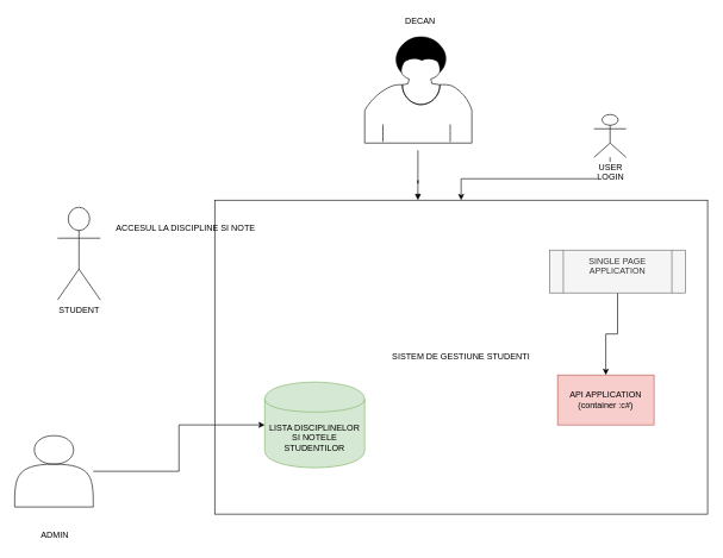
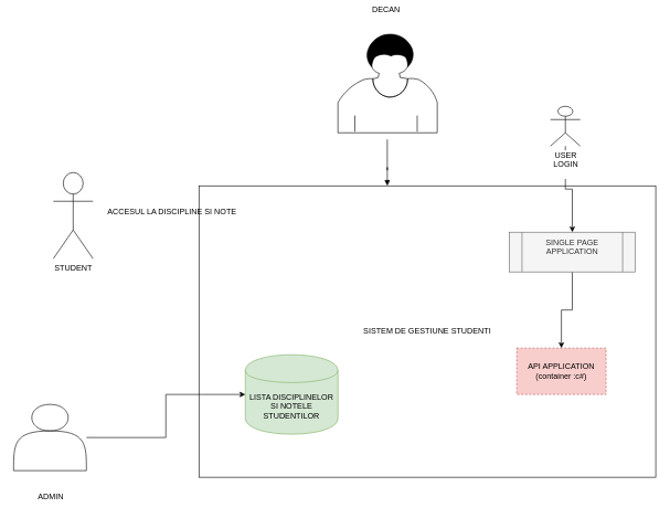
- <mxCell id="4" value="DECAN" style="text;html=1;resizable=0;points=[];autosize=1;align=left;verticalAlign=top;spacingTop=-4;" vertex="1" parent="1"><mxGeometry x="565" y="20" width="60" height="20" as="geometry" /></mxCell>
+ <mxCell id="4" value="DECAN" style="text;html=1;resizable=0;points=[];autosize=1;align=left;verticalAlign=top;spacingTop=-4;" vertex="1" parent="1"><mxGeometry x="560" y="5" width="60" height="20" as="geometry" /></mxCell>
- <mxCell id="15" style="edgeStyle=orthogonalEdgeStyle;rounded=0;orthogonalLoop=1;jettySize=auto;html=1;" edge="1" parent="1" source="16" target="5"><mxGeometry relative="1" as="geometry" /></mxCell>
+ <mxCell id="15" style="edgeStyle=orthogonalEdgeStyle;rounded=0;orthogonalLoop=1;jettySize=auto;html=1;" edge="1" parent="1" source="16" target="10"><mxGeometry relative="1" as="geometry" /></mxCell>
- <mxCell id="6" value="STUDENT" style="shape=umlActor;verticalLabelPosition=bottom;labelBackgroundColor=#ffffff;verticalAlign=top;html=1;outlineConnect=0;" vertex="1" parent="1"><mxGeometry x="80" y="290" width="60" height="130" as="geometry" /></mxCell>
+ <mxCell id="6" value="STUDENT" style="shape=umlActor;verticalLabelPosition=bottom;labelBackgroundColor=#ffffff;verticalAlign=top;html=1;outlineConnect=0;" vertex="1" parent="1"><mxGeometry x="80" y="260" width="60" height="130" as="geometry" /></mxCell>
- <mxCell id="8" value="&lt;div&gt;API APPLICATION&lt;/div&gt;&lt;div&gt;(container :c#)&lt;br&gt;&lt;/div&gt;" style="rounded=0;whiteSpace=wrap;html=1;fillColor=#f8cecc;strokeColor=#b85450;" vertex="1" parent="1"><mxGeometry x="780" y="525" width="135" height="70" as="geometry" /></mxCell>
+ <mxCell id="8" value="&lt;div&gt;API APPLICATION&lt;/div&gt;&lt;div&gt;(container :c#)&lt;br&gt;&lt;/div&gt;" style="rounded=0;whiteSpace=wrap;html=1;fillColor=#f8cecc;strokeColor=#b85450;dashed=1;" vertex="1" parent="1"><mxGeometry x="780" y="525" width="135" height="70" as="geometry" /></mxCell>
